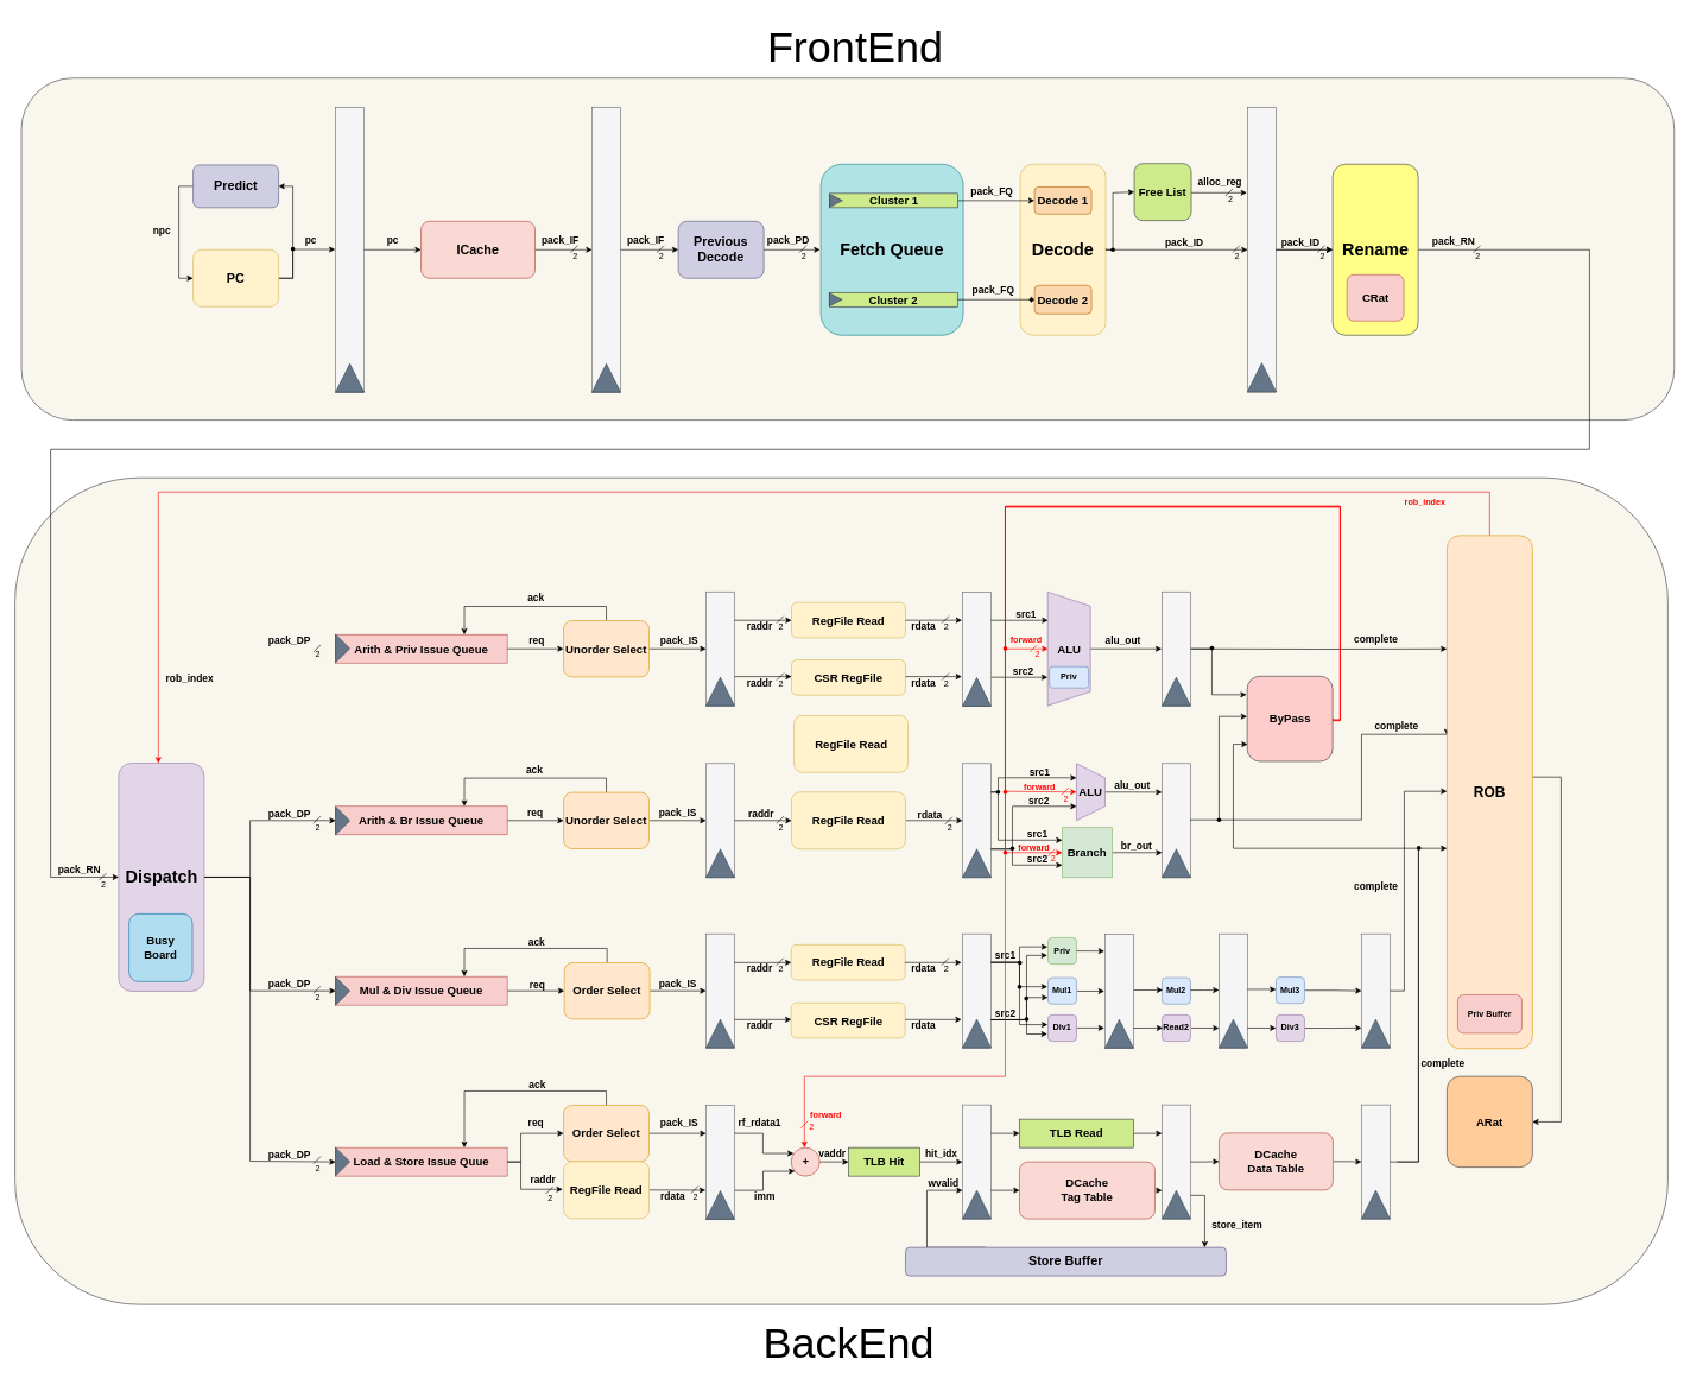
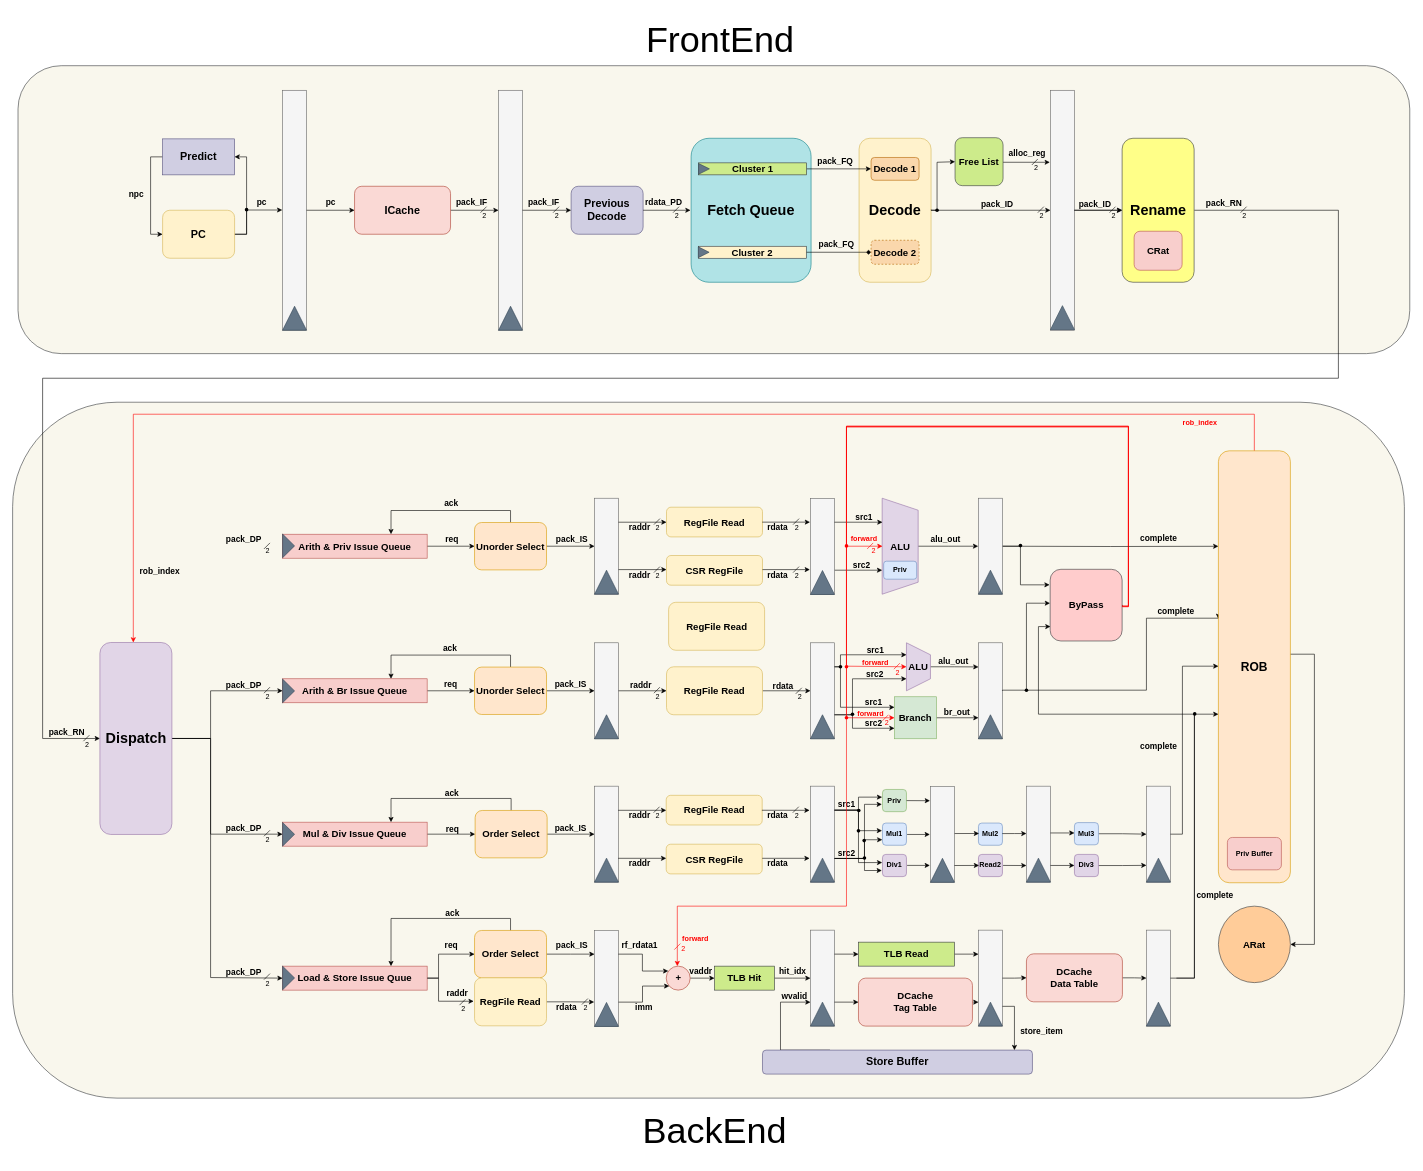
- <mxCell id="9" value="&lt;b&gt;&lt;font style=&quot;font-size: 18px;&quot;&gt;Predict&lt;/font&gt;&lt;/b&gt;" style="rounded=1;whiteSpace=wrap;html=1;fillColor=#d0cee2;strokeColor=#56517e;direction=east;flipV=0;" parent="1" vertex="1"><mxGeometry x="270" y="231" width="120" height="60" as="geometry" /></mxCell>
+ <mxCell id="9" value="&lt;b&gt;&lt;font style=&quot;font-size: 18px;&quot;&gt;Predict&lt;/font&gt;&lt;/b&gt;" style="whiteSpace=wrap;html=1;fillColor=#d0cee2;strokeColor=#56517e;direction=east;flipV=0;rounded=0;" parent="1" vertex="1"><mxGeometry x="270" y="231" width="120" height="60" as="geometry" /></mxCell>
- <mxCell id="163" value="pack_PD" style="text;html=1;align=center;verticalAlign=middle;resizable=0;points=[];autosize=1;strokeColor=none;fillColor=none;fontStyle=1;fontSize=14;" parent="1" vertex="1"><mxGeometry x="1065" y="322" width="80" height="30" as="geometry" /></mxCell>
+ <mxCell id="163" value="rdata_PD" style="text;html=1;align=center;verticalAlign=middle;resizable=0;points=[];autosize=1;strokeColor=none;fillColor=none;fontStyle=1;fontSize=14;" parent="1" vertex="1"><mxGeometry x="1065" y="322" width="80" height="30" as="geometry" /></mxCell>
- <mxCell id="20" value="Cluster 2" style="rounded=0;whiteSpace=wrap;html=1;fillColor=#cdeb8b;strokeColor=#36393d;direction=east;flipV=0;fontStyle=1;fontSize=16;" parent="1" vertex="1"><mxGeometry x="1163" y="410" width="180" height="20" as="geometry" /></mxCell>
+ <mxCell id="20" value="Cluster 2" style="rounded=0;whiteSpace=wrap;html=1;fillColor=#fff2cc;strokeColor=#36393d;direction=east;flipV=0;fontStyle=1;fontSize=16;" parent="1" vertex="1"><mxGeometry x="1163" y="410" width="180" height="20" as="geometry" /></mxCell>
- <mxCell id="23" value="&lt;b style=&quot;font-size: 16px;&quot;&gt;Decode 2&lt;/b&gt;" style="rounded=1;whiteSpace=wrap;html=1;fillColor=#fad7ac;strokeColor=#b46504;direction=east;flipV=0;fontSize=16;" parent="1" vertex="1"><mxGeometry x="1451" y="400" width="80" height="40" as="geometry" /></mxCell>
+ <mxCell id="23" value="&lt;b style=&quot;font-size: 16px;&quot;&gt;Decode 2&lt;/b&gt;" style="rounded=1;whiteSpace=wrap;html=1;fillColor=#fad7ac;strokeColor=#b46504;direction=east;flipV=0;fontSize=16;dashed=1;" parent="1" vertex="1"><mxGeometry x="1451" y="400" width="80" height="40" as="geometry" /></mxCell>
- <mxCell id="46" value="&lt;font style=&quot;font-size: 16px;&quot;&gt;&lt;b style=&quot;font-size: 16px;&quot;&gt;Busy Board&lt;/b&gt;&lt;/font&gt;" style="rounded=1;whiteSpace=wrap;html=1;fillColor=#b1ddf0;strokeColor=#10739e;fontSize=16;" parent="1" vertex="1"><mxGeometry x="180" y="1282" width="89" height="95" as="geometry" /></mxCell>
- <mxCell id="147" value="&lt;font style=&quot;font-size: 16px;&quot;&gt;&lt;b style=&quot;font-size: 16px;&quot;&gt;ARat&lt;/b&gt;&lt;/font&gt;" style="rounded=1;whiteSpace=wrap;html=1;fillColor=#ffcc99;strokeColor=#36393d;fontSize=16;" parent="1" vertex="1"><mxGeometry x="2030" y="1510" width="120" height="127.5" as="geometry" /></mxCell>
+ <mxCell id="147" value="&lt;font style=&quot;font-size: 16px;&quot;&gt;&lt;b style=&quot;font-size: 16px;&quot;&gt;ARat&lt;/b&gt;&lt;/font&gt;" style="ellipse;whiteSpace=wrap;html=1;fillColor=#ffcc99;strokeColor=#36393d;fontSize=16;" parent="1" vertex="1"><mxGeometry x="2030" y="1510" width="120" height="127.5" as="geometry" /></mxCell>
